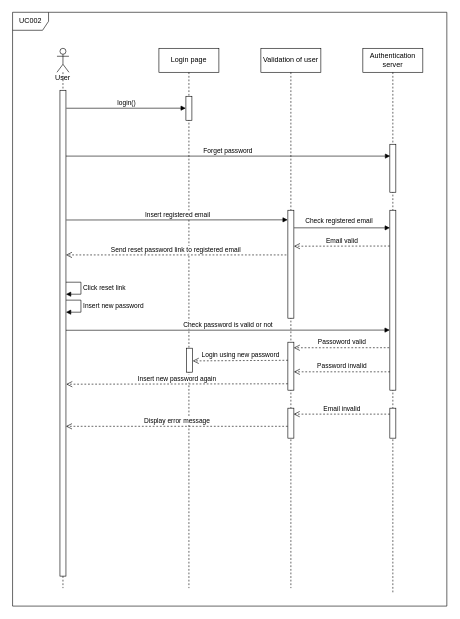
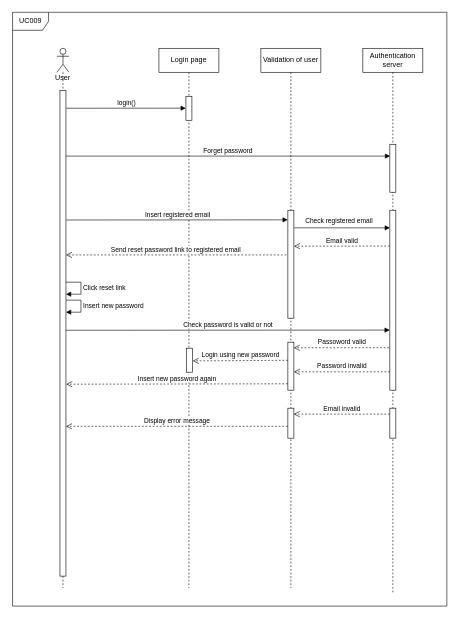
- <mxCell id="30" value="UC002" style="shape=umlFrame;whiteSpace=wrap;html=1;" vertex="1" parent="1"><mxGeometry x="20" y="20" width="724" height="990" as="geometry" /></mxCell>
+ <mxCell id="30" value="UC009" style="shape=umlFrame;whiteSpace=wrap;html=1;" vertex="1" parent="1"><mxGeometry x="20" y="20" width="724" height="990" as="geometry" /></mxCell>
